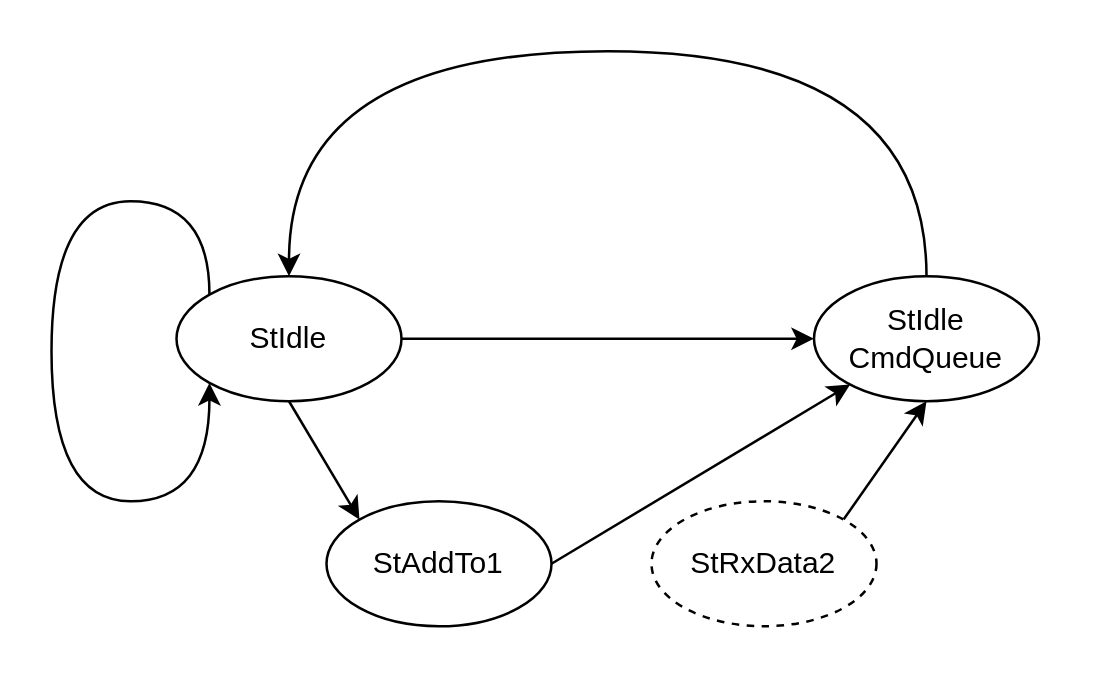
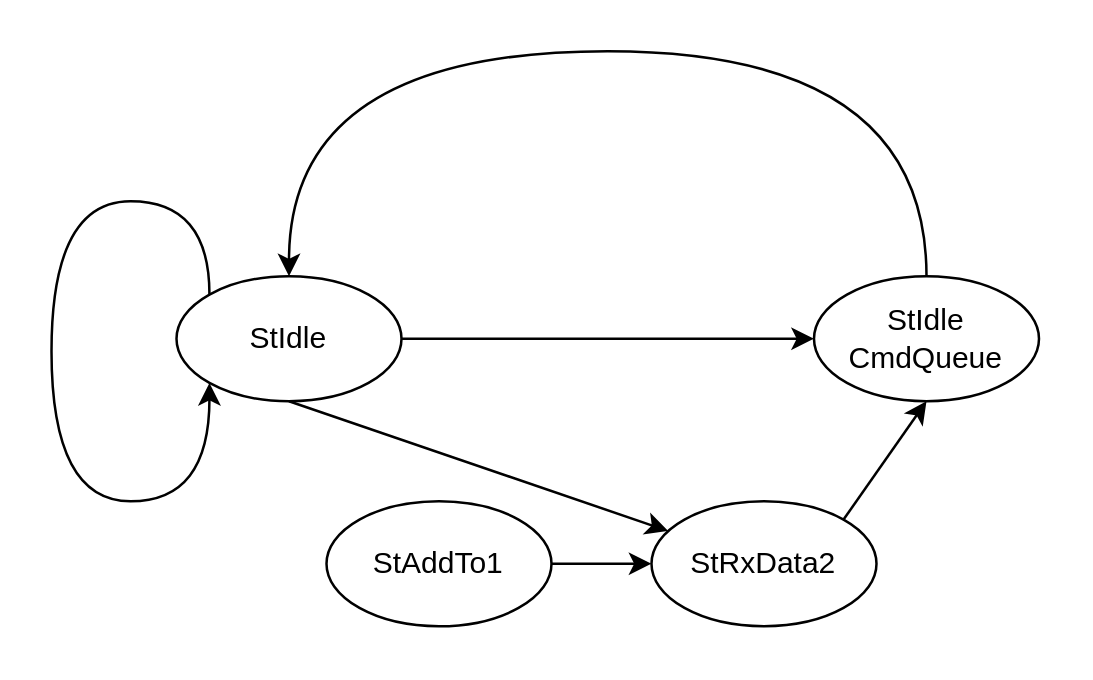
- <mxCell id="2" style="rounded=0;orthogonalLoop=1;jettySize=auto;html=1;exitX=0.5;exitY=1;exitDx=0;exitDy=0;entryX=0;entryY=0;entryDx=0;entryDy=0;" edge="1" parent="1" source="4" target="8"><mxGeometry relative="1" as="geometry" /></mxCell>
+ <mxCell id="2" style="rounded=0;orthogonalLoop=1;jettySize=auto;html=1;exitX=0.5;exitY=1;exitDx=0;exitDy=0;" edge="1" parent="1" source="4" target="10"><mxGeometry relative="1" as="geometry" /></mxCell>
- <mxCell id="7" style="edgeStyle=none;rounded=0;orthogonalLoop=1;jettySize=auto;html=1;exitX=1;exitY=0.5;exitDx=0;exitDy=0;" edge="1" parent="1" source="8" target="6"><mxGeometry relative="1" as="geometry" /></mxCell>
+ <mxCell id="7" style="edgeStyle=none;rounded=0;orthogonalLoop=1;jettySize=auto;html=1;exitX=1;exitY=0.5;exitDx=0;exitDy=0;entryX=0;entryY=0.5;entryDx=0;entryDy=0;" edge="1" parent="1" source="8" target="10"><mxGeometry relative="1" as="geometry" /></mxCell>
- <mxCell id="10" value="StRxData2" style="ellipse;whiteSpace=wrap;html=1;dashed=1;" vertex="1" parent="1"><mxGeometry x="260" y="200" width="90" height="50" as="geometry" /></mxCell>
+ <mxCell id="10" value="StRxData2" style="ellipse;whiteSpace=wrap;html=1;" vertex="1" parent="1"><mxGeometry x="260" y="200" width="90" height="50" as="geometry" /></mxCell>
